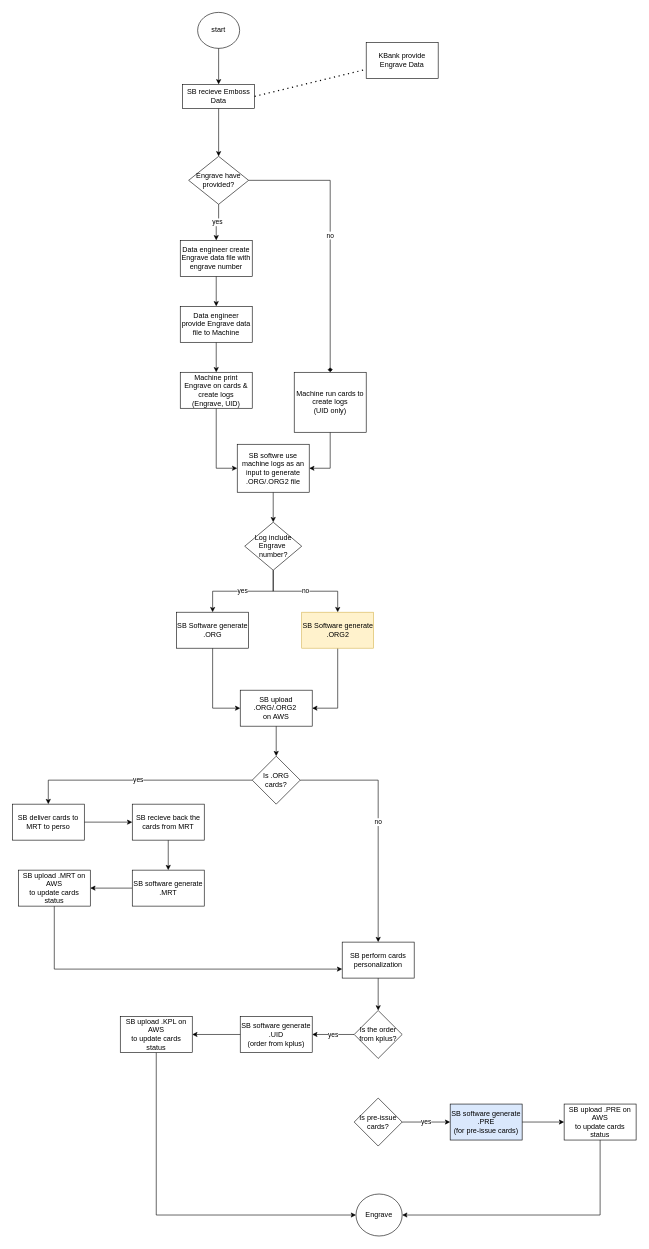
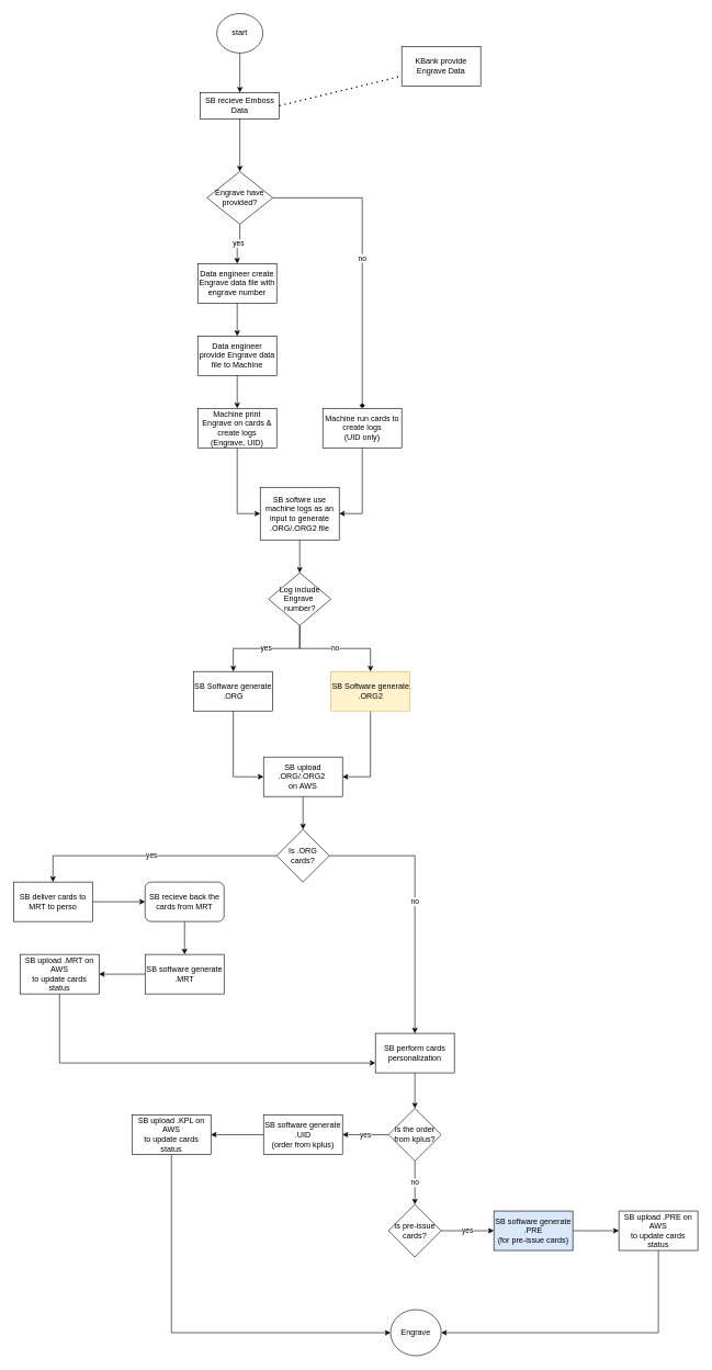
- <mxCell id="14" value="&lt;div&gt;Machine run cards to create logs &lt;br&gt;&lt;/div&gt;&lt;div&gt;(UID only)&lt;br&gt;&lt;/div&gt;" style="rounded=0;whiteSpace=wrap;html=1;" vertex="1" parent="1"><mxGeometry x="490" y="620" width="120" height="100" as="geometry" /></mxCell>
+ <mxCell id="14" value="&lt;div&gt;Machine run cards to create logs &lt;br&gt;&lt;/div&gt;&lt;div&gt;(UID only)&lt;br&gt;&lt;/div&gt;" style="rounded=0;whiteSpace=wrap;html=1;" vertex="1" parent="1"><mxGeometry x="490" y="620" width="120" height="60" as="geometry" /></mxCell>
- <mxCell id="33" value="SB recieve back the cards from MRT" style="rounded=0;whiteSpace=wrap;html=1;" vertex="1" parent="1"><mxGeometry x="220" y="1340" width="120" height="60" as="geometry" /></mxCell>
+ <mxCell id="33" value="SB recieve back the cards from MRT" style="whiteSpace=wrap;html=1;rounded=1;" vertex="1" parent="1"><mxGeometry x="220" y="1340" width="120" height="60" as="geometry" /></mxCell>
+ <mxCell id="50" value="no" style="edgeStyle=orthogonalEdgeStyle;rounded=0;orthogonalLoop=1;jettySize=auto;html=1;entryX=0.5;entryY=0;entryDx=0;entryDy=0;" edge="1" parent="1" source="51" target="53"><mxGeometry relative="1" as="geometry" /></mxCell>
